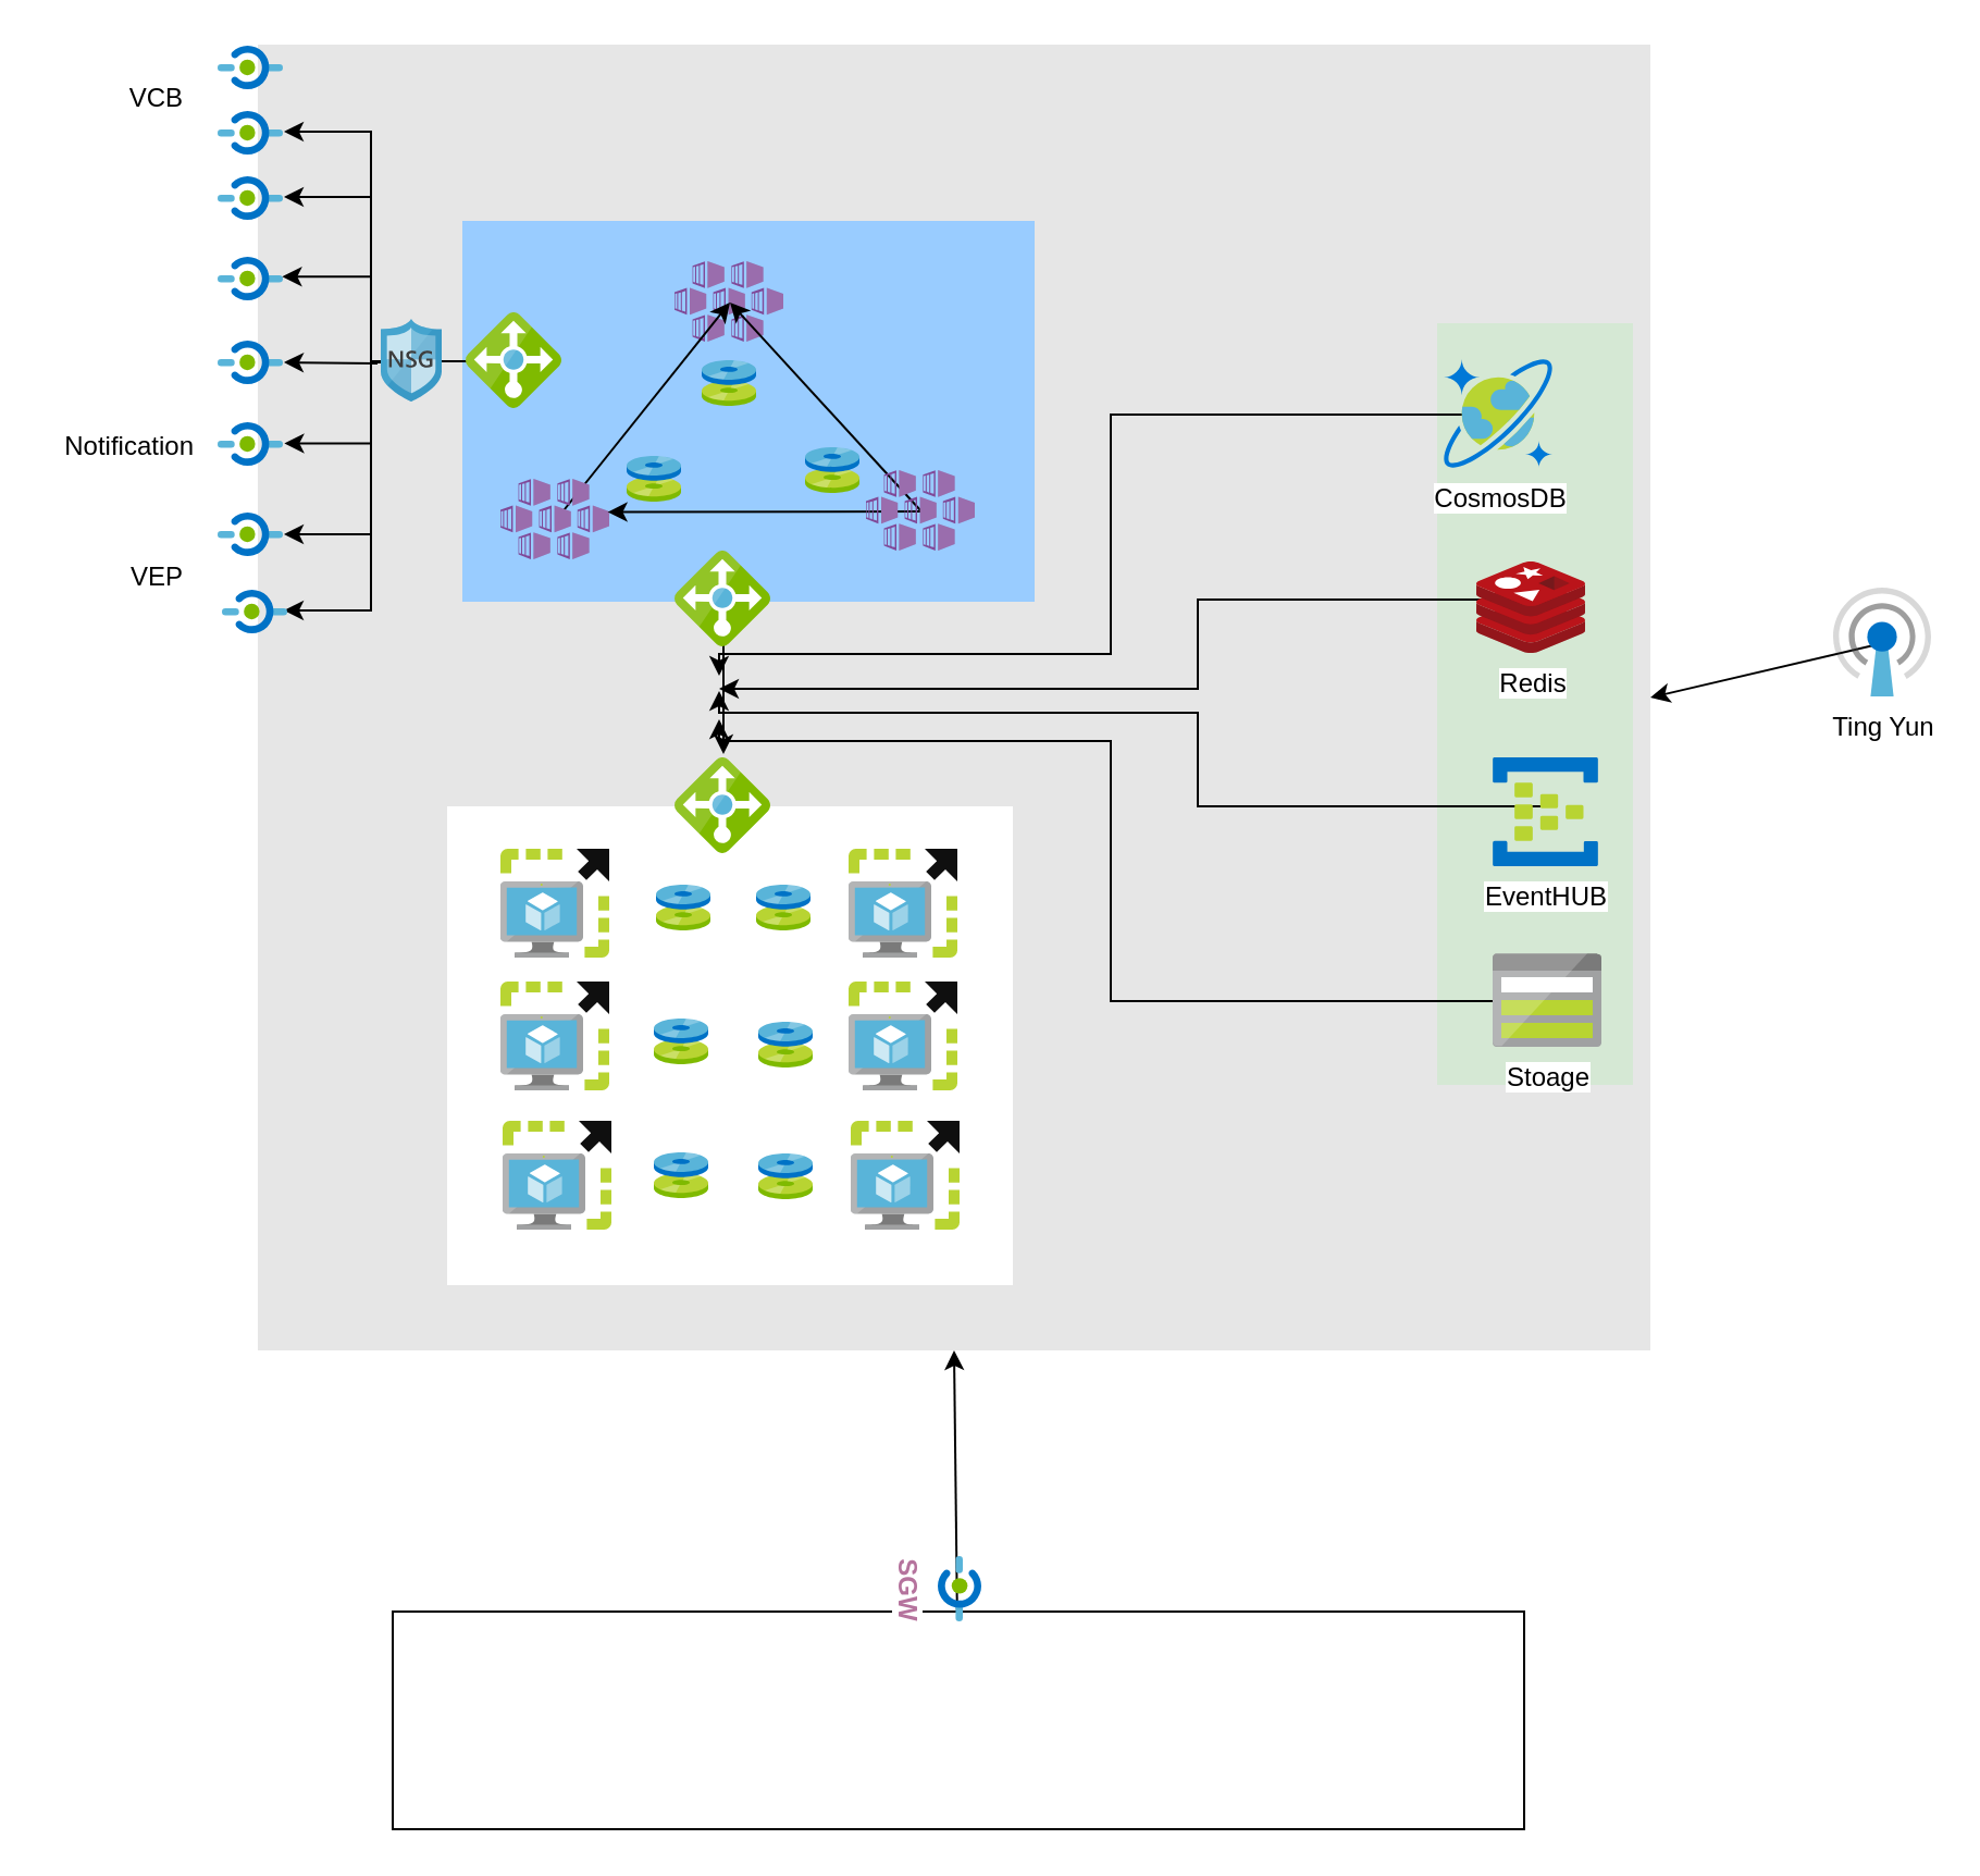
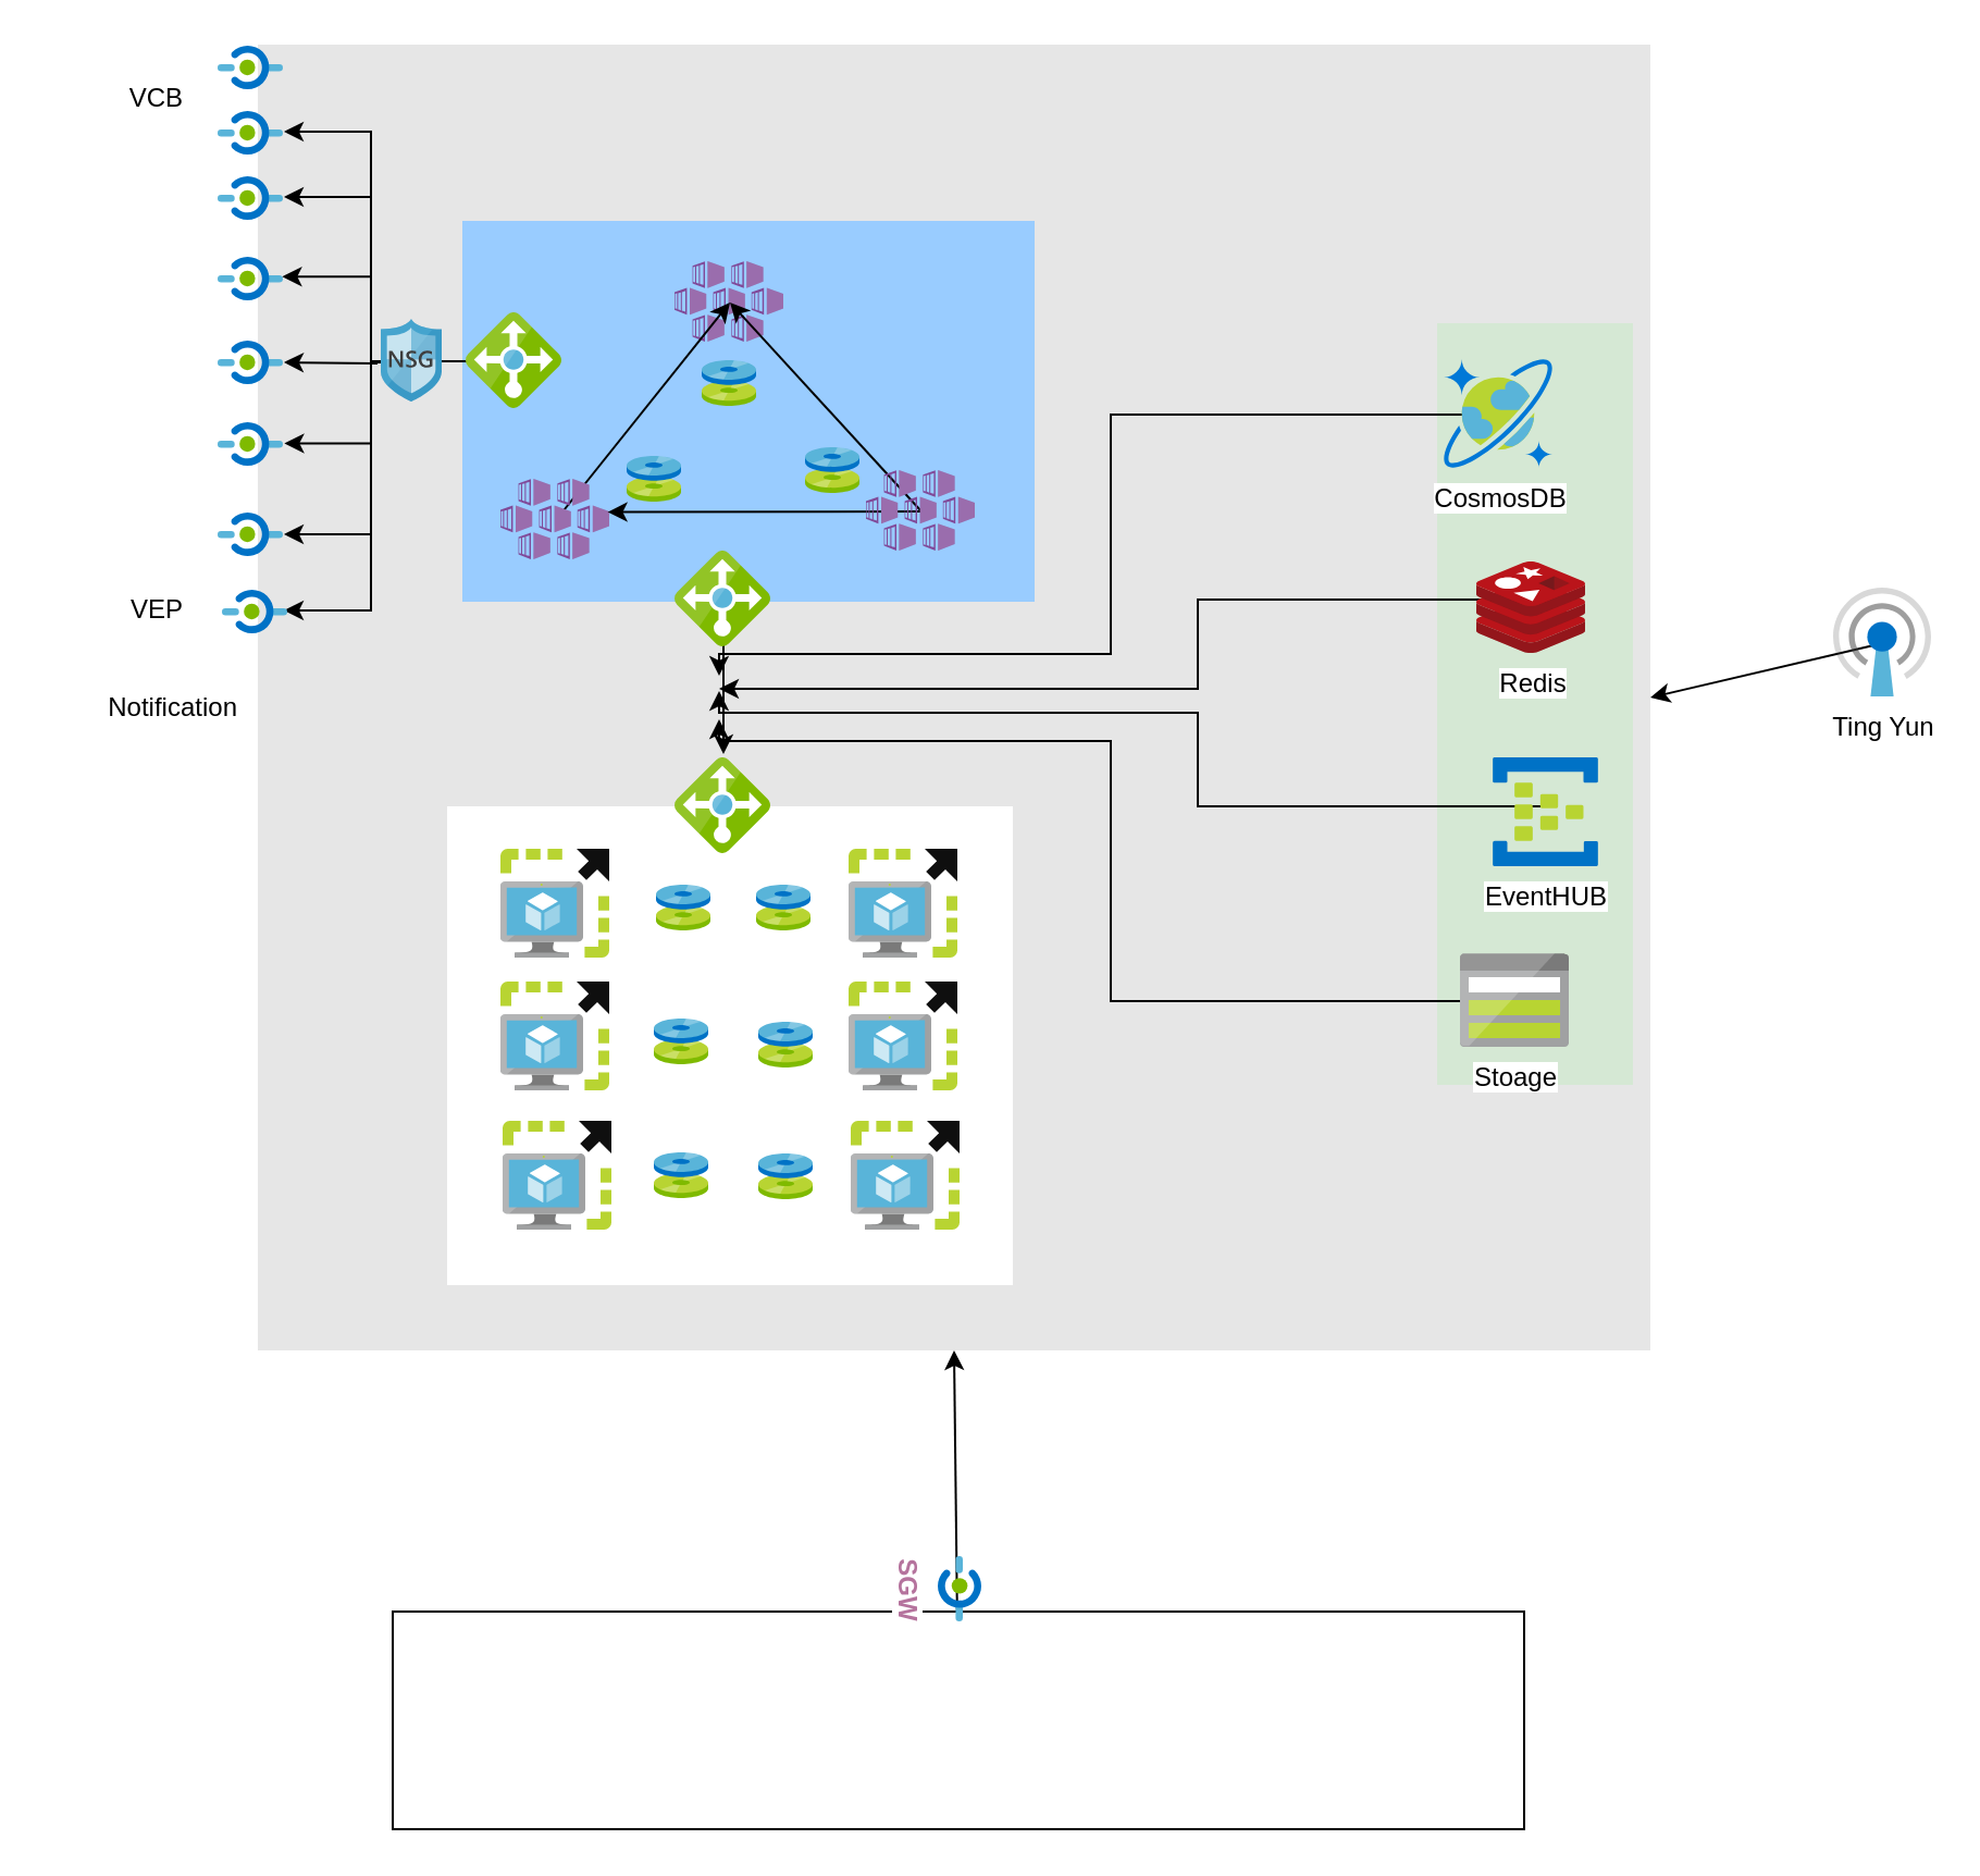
- <mxCell id="53" value="&lt;div style=&quot;text-align: left&quot;&gt;&lt;span&gt;Notification&lt;/span&gt;&lt;/div&gt;" style="text;html=1;resizable=0;autosize=1;align=right;verticalAlign=middle;points=[];fillColor=none;strokeColor=none;rounded=0;" vertex="1" parent="1"><mxGeometry x="20" y="195" width="70" height="20" as="geometry" /></mxCell>
+ <mxCell id="53" value="&lt;div style=&quot;text-align: left&quot;&gt;&lt;span&gt;Notification&lt;/span&gt;&lt;/div&gt;" style="text;html=1;resizable=0;autosize=1;align=right;verticalAlign=middle;points=[];fillColor=none;strokeColor=none;rounded=0;" vertex="1" parent="1"><mxGeometry x="40" y="315" width="70" height="20" as="geometry" /></mxCell>
- <mxCell id="58" value="&lt;div style=&quot;text-align: right&quot;&gt;&lt;span&gt;VEP&lt;/span&gt;&lt;/div&gt;" style="text;html=1;resizable=0;autosize=1;align=right;verticalAlign=middle;points=[];fillColor=none;strokeColor=none;rounded=0;" vertex="1" parent="1"><mxGeometry x="45" y="255" width="40" height="20" as="geometry" /></mxCell>
+ <mxCell id="58" value="&lt;div style=&quot;text-align: right&quot;&gt;&lt;span&gt;VEP&lt;/span&gt;&lt;/div&gt;" style="text;html=1;resizable=0;autosize=1;align=right;verticalAlign=middle;points=[];fillColor=none;strokeColor=none;rounded=0;" vertex="1" parent="1"><mxGeometry x="45" y="270" width="40" height="20" as="geometry" /></mxCell>
- <mxCell id="63" value="Stoage" style="aspect=fixed;html=1;perimeter=none;align=center;shadow=0;dashed=0;image;fontSize=12;image=img/lib/mscae/Storage.svg;strokeColor=#4D4D4D;fillColor=#D5E8D4;" vertex="1" parent="1"><mxGeometry x="686" y="438" width="50" height="43" as="geometry" /></mxCell>
+ <mxCell id="63" value="Stoage" style="aspect=fixed;html=1;perimeter=none;align=center;shadow=0;dashed=0;image;fontSize=12;image=img/lib/mscae/Storage.svg;strokeColor=#4D4D4D;fillColor=#D5E8D4;" vertex="1" parent="1"><mxGeometry x="671" y="438" width="50" height="43" as="geometry" /></mxCell>
